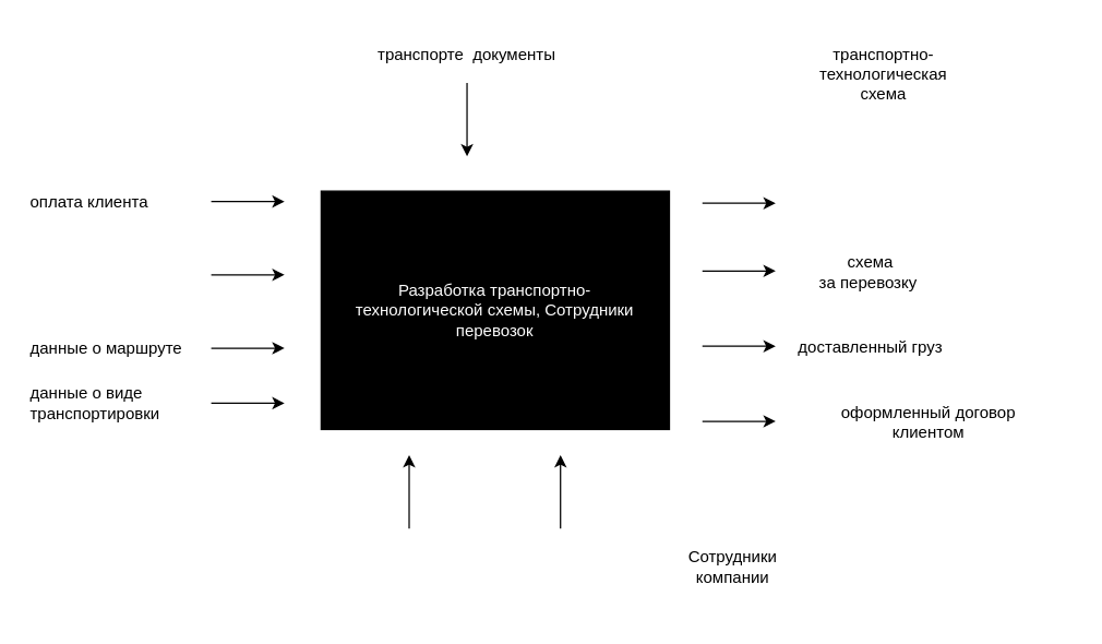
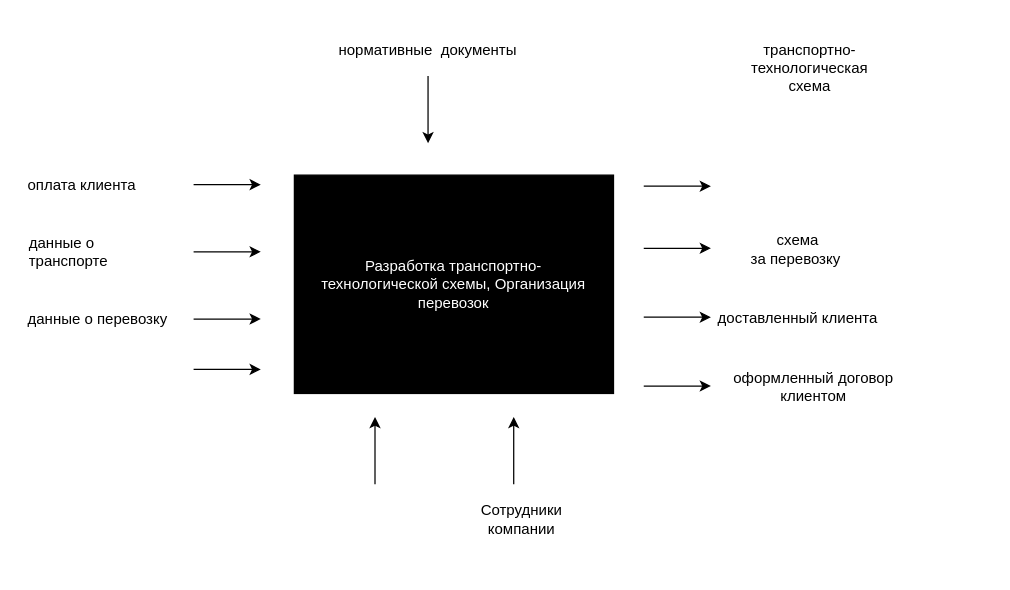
- <mxCell id="12" value="транспорте&amp;nbsp;&amp;nbsp;документы" style="text;strokeColor=none;align=center;fillColor=none;html=1;verticalAlign=middle;whiteSpace=wrap;rounded=0;fontColor=#000;" parent="2" vertex="1"><mxGeometry x="218.36" width="208.282" height="40.312" as="geometry" /></mxCell>
+ <mxCell id="12" value="нормативные&amp;nbsp;&amp;nbsp;документы" style="text;strokeColor=none;align=center;fillColor=none;html=1;verticalAlign=middle;whiteSpace=wrap;rounded=0;fontColor=#000;" parent="2" vertex="1"><mxGeometry x="218.36" width="208.282" height="40.312" as="geometry" /></mxCell>
+ <mxCell id="10" value="данные о транспорте" style="text;strokeColor=none;align=left;fillColor=none;html=1;verticalAlign=middle;whiteSpace=wrap;rounded=0;fontColor=#000;" parent="2" vertex="1"><mxGeometry x="1.344" y="161.25" width="107.5" height="40.312" as="geometry" /></mxCell>
- <mxCell id="4" value="Разработка транспортно-технологической схемы, Сотрудники перевозок" style="text;strokeColor=none;align=center;fillColor=none;html=1;verticalAlign=middle;whiteSpace=wrap;rounded=0;fontColor=#FFFFFF;" parent="2" vertex="1"><mxGeometry x="235.157" y="166.625" width="215.001" height="80.625" as="geometry" /></mxCell>
+ <mxCell id="4" value="Разработка транспортно-технологической схемы, Организация перевозок" style="text;strokeColor=none;align=center;fillColor=none;html=1;verticalAlign=middle;whiteSpace=wrap;rounded=0;fontColor=#FFFFFF;" parent="2" vertex="1"><mxGeometry x="235.157" y="166.625" width="215.001" height="80.625" as="geometry" /></mxCell>
- <mxCell id="23" value="доставленный груз" style="text;strokeColor=none;align=center;fillColor=none;html=1;verticalAlign=middle;whiteSpace=wrap;rounded=0;fontColor=#000;" parent="2" vertex="1"><mxGeometry x="550.939" y="213.656" width="134.375" height="40.312" as="geometry" /></mxCell>
+ <mxCell id="23" value="доставленный клиента" style="text;strokeColor=none;align=center;fillColor=none;html=1;verticalAlign=middle;whiteSpace=wrap;rounded=0;fontColor=#000;" parent="2" vertex="1"><mxGeometry x="550.939" y="213.656" width="134.375" height="40.312" as="geometry" /></mxCell>
- <mxCell id="16" value="данные о маршруте" style="text;strokeColor=none;align=left;fillColor=none;html=1;verticalAlign=middle;whiteSpace=wrap;rounded=0;fontColor=#000;" parent="2" vertex="1"><mxGeometry y="215" width="120.938" height="40.312" as="geometry" /></mxCell>
+ <mxCell id="16" value="данные о перевозку" style="text;strokeColor=none;align=left;fillColor=none;html=1;verticalAlign=middle;whiteSpace=wrap;rounded=0;fontColor=#000;" parent="2" vertex="1"><mxGeometry y="215" width="120.938" height="40.312" as="geometry" /></mxCell>
- <mxCell id="18" value="данные о&amp;nbsp;виде транспортировки" style="text;strokeColor=none;align=left;fillColor=none;html=1;verticalAlign=middle;whiteSpace=wrap;rounded=0;fontColor=#000;" parent="2" vertex="1"><mxGeometry y="255.312" width="120.938" height="40.312" as="geometry" /></mxCell>
- <mxCell id="25" value="оформленный договор клиентом" style="text;strokeColor=none;align=center;fillColor=none;html=1;verticalAlign=middle;whiteSpace=wrap;rounded=0;fontColor=#000;" parent="2" vertex="1"><mxGeometry x="580.939" y="268.75" width="158.563" height="40.312" as="geometry" /></mxCell>
+ <mxCell id="25" value="оформленный договор клиентом" style="text;strokeColor=none;align=center;fillColor=none;html=1;verticalAlign=middle;whiteSpace=wrap;rounded=0;fontColor=#000;" parent="2" vertex="1"><mxGeometry x="550.939" y="268.75" width="158.563" height="40.312" as="geometry" /></mxCell>
- <mxCell id="5" value="Сотрудники компании" style="text;strokeColor=none;align=center;fillColor=none;html=1;verticalAlign=middle;whiteSpace=wrap;rounded=0;fontColor=#000;" parent="2" vertex="1"><mxGeometry x="462.657" y="374.906" width="107.5" height="40.312" as="geometry" /></mxCell>
+ <mxCell id="5" value="Сотрудники компании" style="text;strokeColor=none;align=center;fillColor=none;html=1;verticalAlign=middle;whiteSpace=wrap;rounded=0;fontColor=#000;" parent="2" vertex="1"><mxGeometry x="342.657" y="374.906" width="107.5" height="40.312" as="geometry" /></mxCell>
